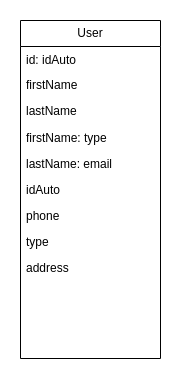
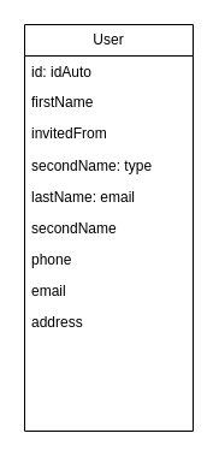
- <mxCell id="5" value="lastName" style="text;strokeColor=none;fillColor=none;align=left;verticalAlign=middle;spacingLeft=4;spacingRight=4;overflow=hidden;rotatable=0;points=[[0,0.5],[1,0.5]];portConstraint=eastwest;horizontal=1;whiteSpace=wrap;html=1;" vertex="1" parent="2"><mxGeometry y="78" width="140" height="26" as="geometry" /></mxCell>
+ <mxCell id="5" value="invitedFrom" style="text;strokeColor=none;fillColor=none;align=left;verticalAlign=middle;spacingLeft=4;spacingRight=4;overflow=hidden;rotatable=0;points=[[0,0.5],[1,0.5]];portConstraint=eastwest;horizontal=1;whiteSpace=wrap;html=1;" vertex="1" parent="2"><mxGeometry y="78" width="140" height="26" as="geometry" /></mxCell>
- <mxCell id="6" value="firstName: type" style="text;strokeColor=none;fillColor=none;align=left;verticalAlign=top;spacingLeft=4;spacingRight=4;overflow=hidden;rotatable=0;points=[[0,0.5],[1,0.5]];portConstraint=eastwest;whiteSpace=wrap;html=1;" vertex="1" parent="2"><mxGeometry y="104" width="140" height="26" as="geometry" /></mxCell>
+ <mxCell id="6" value="secondName: type" style="text;strokeColor=none;fillColor=none;align=left;verticalAlign=top;spacingLeft=4;spacingRight=4;overflow=hidden;rotatable=0;points=[[0,0.5],[1,0.5]];portConstraint=eastwest;whiteSpace=wrap;html=1;" vertex="1" parent="2"><mxGeometry y="104" width="140" height="26" as="geometry" /></mxCell>
- <mxCell id="8" value="idAuto" style="text;strokeColor=none;fillColor=none;align=left;verticalAlign=top;spacingLeft=4;spacingRight=4;overflow=hidden;rotatable=0;points=[[0,0.5],[1,0.5]];portConstraint=eastwest;whiteSpace=wrap;html=1;" vertex="1" parent="2"><mxGeometry y="156" width="140" height="26" as="geometry" /></mxCell>
+ <mxCell id="8" value="secondName" style="text;strokeColor=none;fillColor=none;align=left;verticalAlign=top;spacingLeft=4;spacingRight=4;overflow=hidden;rotatable=0;points=[[0,0.5],[1,0.5]];portConstraint=eastwest;whiteSpace=wrap;html=1;" vertex="1" parent="2"><mxGeometry y="156" width="140" height="26" as="geometry" /></mxCell>
- <mxCell id="10" value="type" style="text;strokeColor=none;fillColor=none;align=left;verticalAlign=top;spacingLeft=4;spacingRight=4;overflow=hidden;rotatable=0;points=[[0,0.5],[1,0.5]];portConstraint=eastwest;whiteSpace=wrap;html=1;" vertex="1" parent="2"><mxGeometry y="208" width="140" height="26" as="geometry" /></mxCell>
+ <mxCell id="10" value="email" style="text;strokeColor=none;fillColor=none;align=left;verticalAlign=top;spacingLeft=4;spacingRight=4;overflow=hidden;rotatable=0;points=[[0,0.5],[1,0.5]];portConstraint=eastwest;whiteSpace=wrap;html=1;" vertex="1" parent="2"><mxGeometry y="208" width="140" height="26" as="geometry" /></mxCell>
